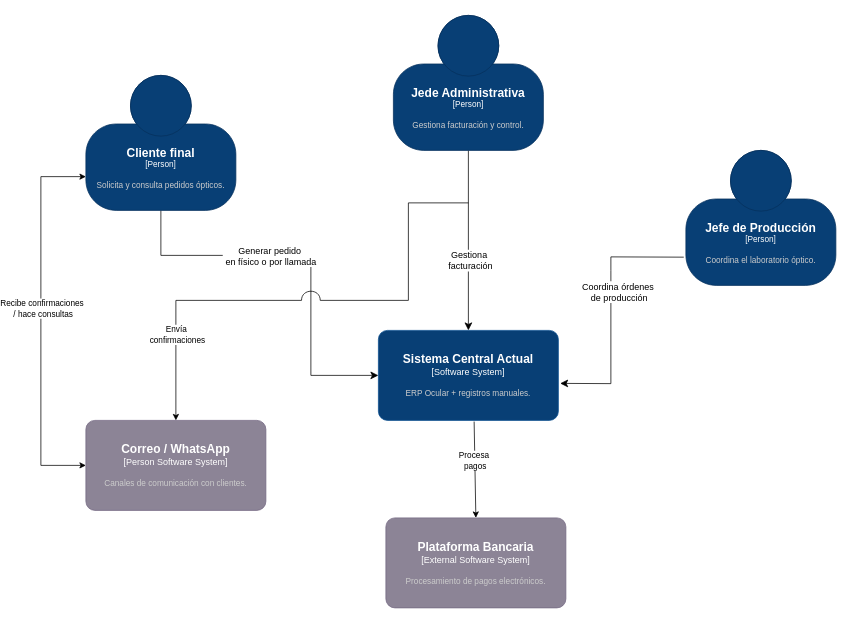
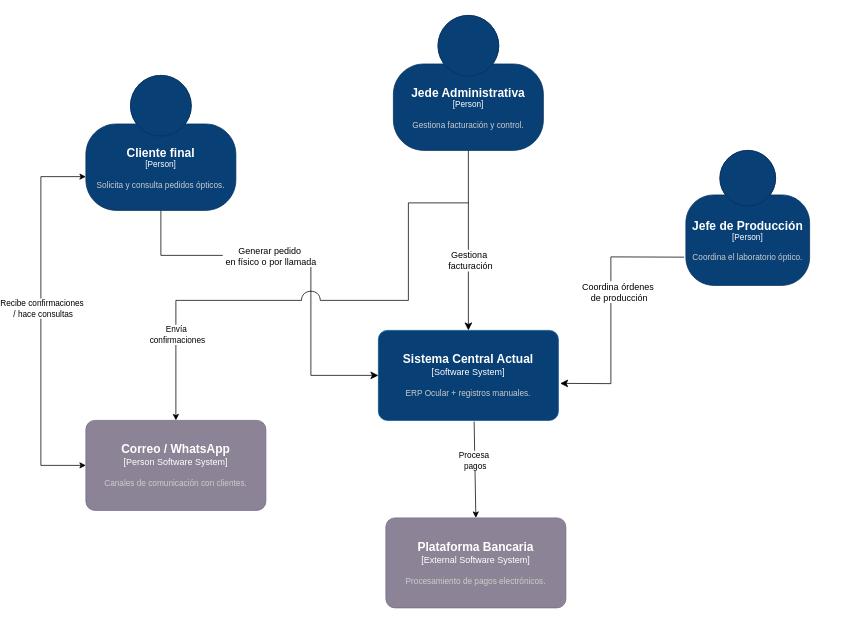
- <mxCell id="8" value="&lt;font style=&quot;font-size: 16px&quot;&gt;&lt;b&gt;Jefe de Producción&lt;/b&gt;&lt;/font&gt;&lt;div&gt;[Person]&lt;/div&gt;&lt;br&gt;&lt;div&gt;&lt;font style=&quot;font-size: 11px&quot;&gt;&lt;font color=&quot;#cccccc&quot;&gt;Coordina el laboratorio óptico.&lt;/font&gt;&lt;/div&gt;" style="html=1;fontSize=11;dashed=0;whiteSpace=wrap;fillColor=#083F75;strokeColor=#06315C;fontColor=#ffffff;shape=mxgraph.c4.person2;align=center;metaEdit=1;points=[[0.5,0,0],[1,0.5,0],[1,0.75,0],[0.75,1,0],[0.5,1,0],[0.25,1,0],[0,0.75,0],[0,0.5,0]];resizable=0;" parent="1" vertex="1"><mxGeometry x="880" y="200" width="200" height="180" as="geometry" /></mxCell>
+ <mxCell id="8" value="&lt;font style=&quot;font-size: 16px&quot;&gt;&lt;b&gt;Jefe de Producción&lt;/b&gt;&lt;/font&gt;&lt;div&gt;[Person]&lt;/div&gt;&lt;br&gt;&lt;div&gt;&lt;font style=&quot;font-size: 11px&quot;&gt;&lt;font color=&quot;#cccccc&quot;&gt;Coordina el laboratorio óptico.&lt;/font&gt;&lt;/div&gt;" style="html=1;fontSize=11;dashed=0;whiteSpace=wrap;fillColor=#083F75;strokeColor=#06315C;fontColor=#ffffff;shape=mxgraph.c4.person2;align=center;metaEdit=1;points=[[0.5,0,0],[1,0.5,0],[1,0.75,0],[0.75,1,0],[0.5,1,0],[0.25,1,0],[0,0.75,0],[0,0.5,0]];resizable=0;" parent="1" vertex="1"><mxGeometry x="880" y="200" width="165" height="180" as="geometry" /></mxCell>
